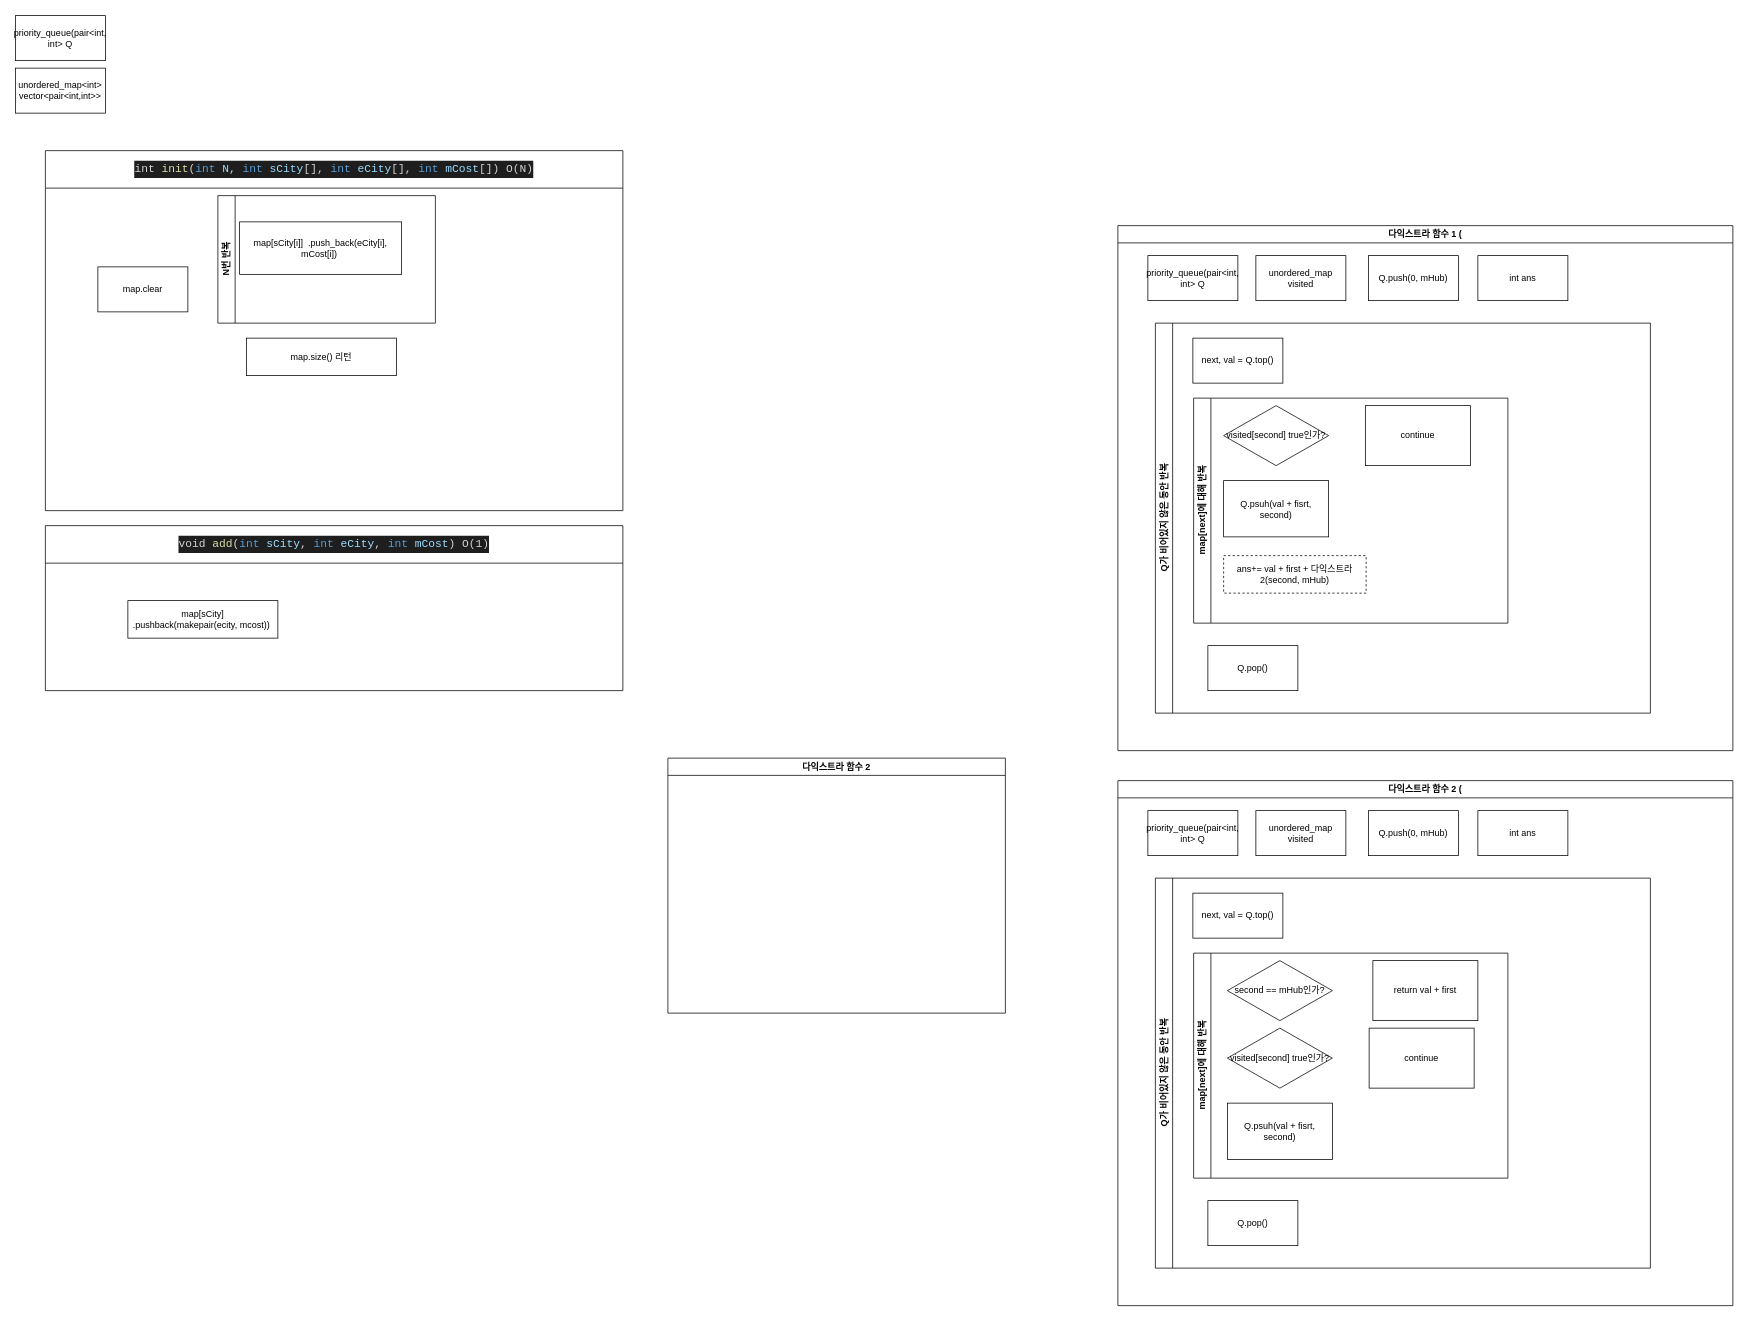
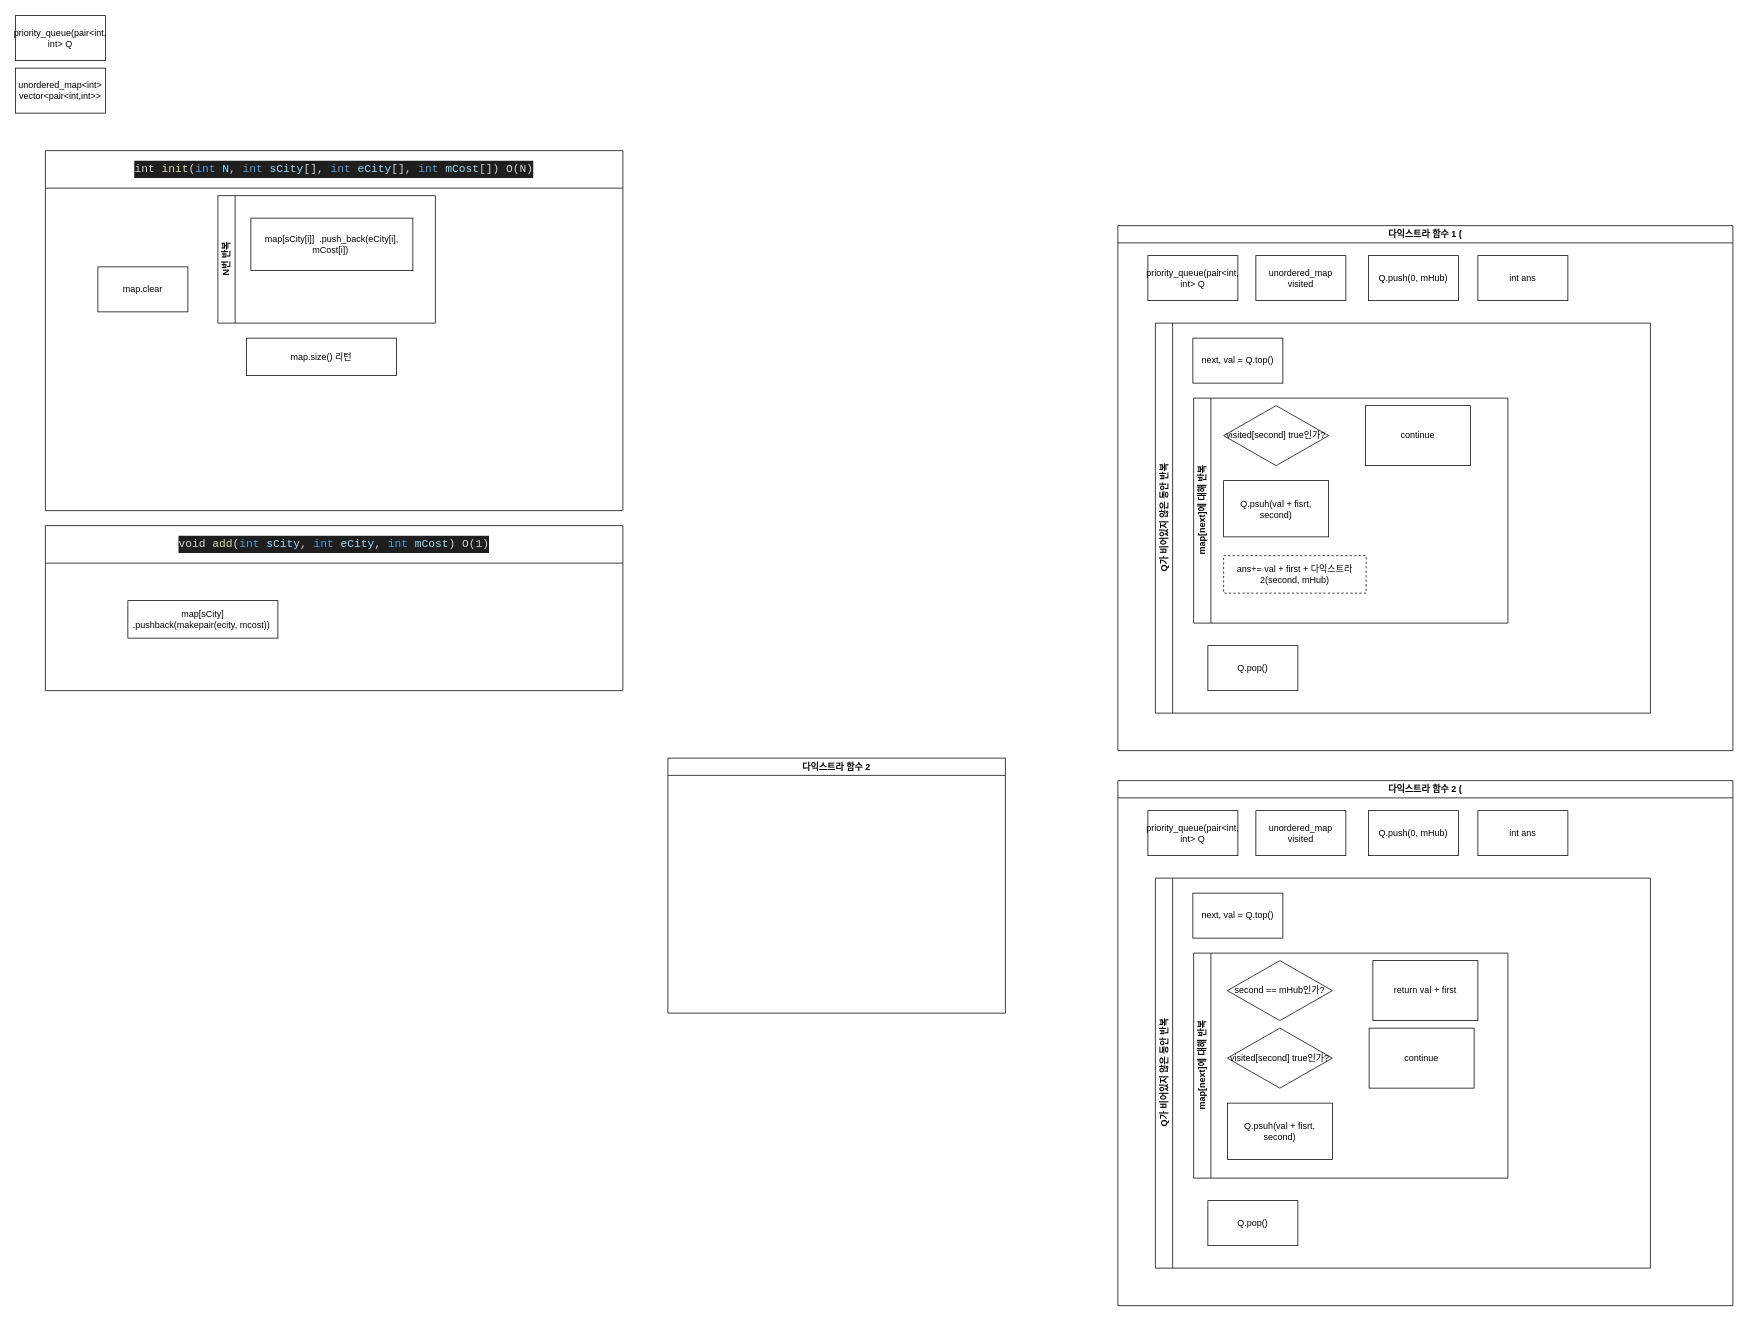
- <mxCell id="4" value="map[sCity[i]]&amp;nbsp; .push_back(eCity[i], mCost[i])&amp;nbsp;" style="rounded=0;whiteSpace=wrap;html=1;" vertex="1" parent="3"><mxGeometry x="29" y="35" width="216" height="70" as="geometry" /></mxCell>
+ <mxCell id="4" value="map[sCity[i]]&amp;nbsp; .push_back(eCity[i], mCost[i])&amp;nbsp;" style="rounded=0;whiteSpace=wrap;html=1;" vertex="1" parent="3"><mxGeometry x="44" y="30" width="216" height="70" as="geometry" /></mxCell>
